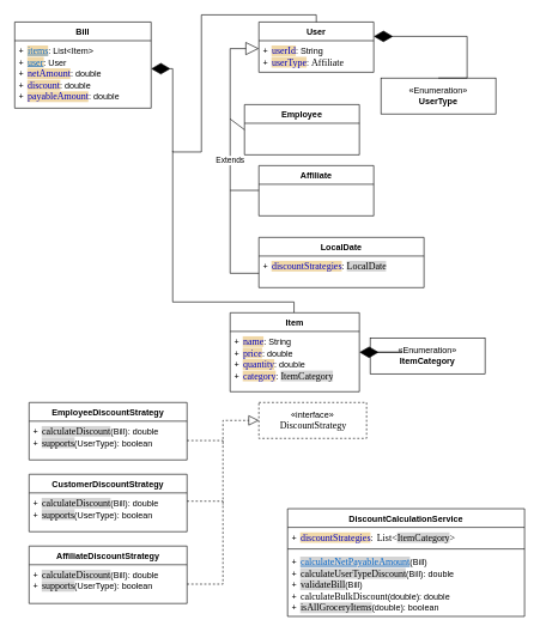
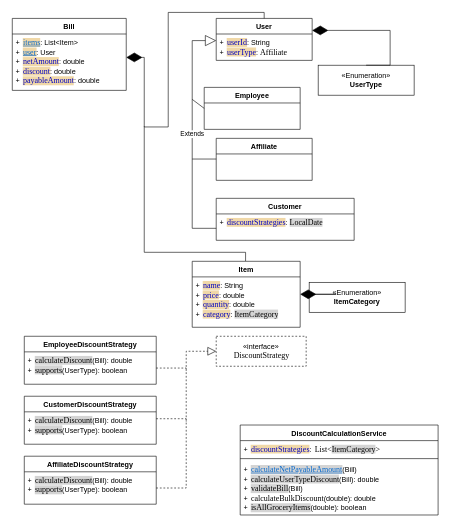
- <mxCell id="7" value="LocalDate" style="swimlane;fontStyle=1;align=center;verticalAlign=top;childLayout=stackLayout;horizontal=1;startSize=26;horizontalStack=0;resizeParent=1;resizeParentMax=0;resizeLast=0;collapsible=1;marginBottom=0;whiteSpace=wrap;html=1;" parent="1" vertex="1"><mxGeometry x="360" y="330" width="230" height="70" as="geometry" /></mxCell>
+ <mxCell id="7" value="Customer" style="swimlane;fontStyle=1;align=center;verticalAlign=top;childLayout=stackLayout;horizontal=1;startSize=26;horizontalStack=0;resizeParent=1;resizeParentMax=0;resizeLast=0;collapsible=1;marginBottom=0;whiteSpace=wrap;html=1;" parent="1" vertex="1"><mxGeometry x="360" y="330" width="230" height="70" as="geometry" /></mxCell>
